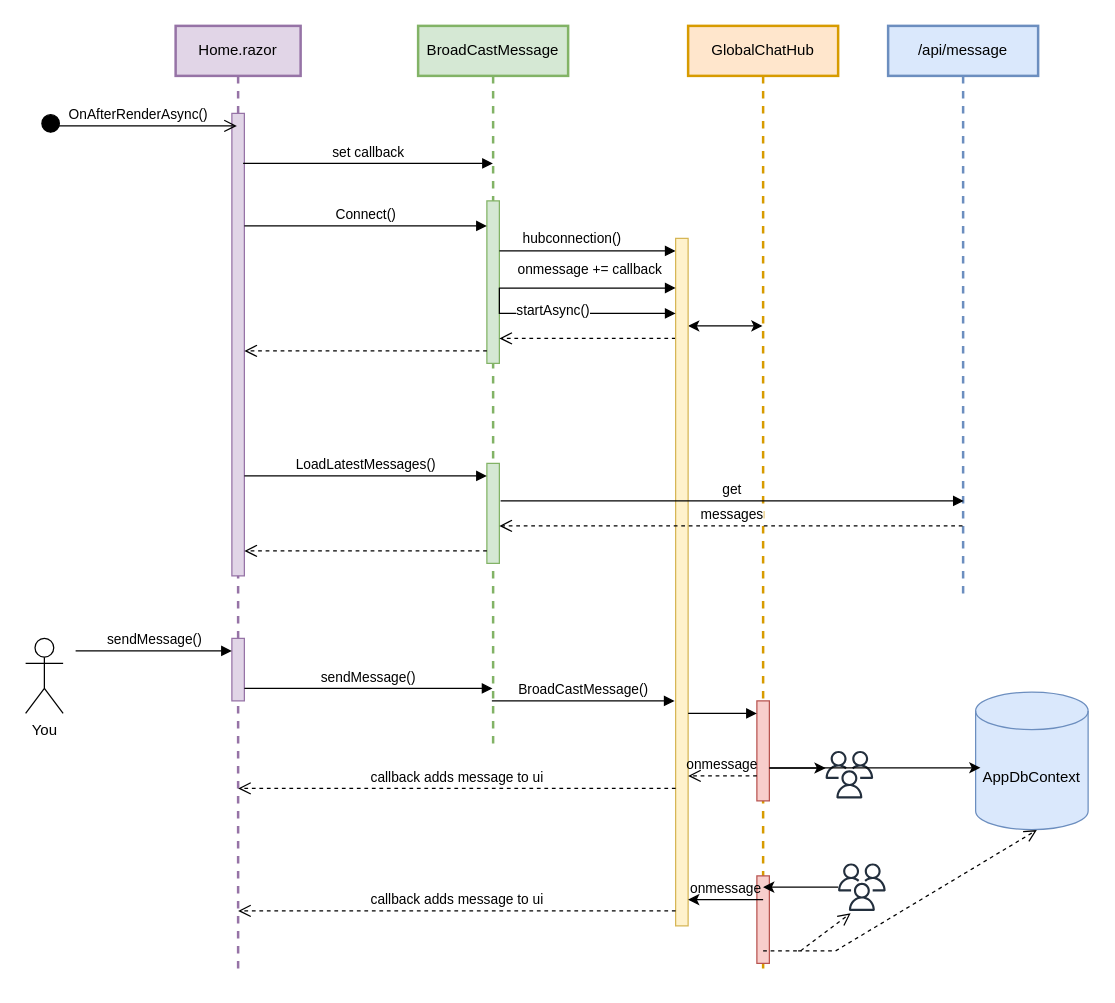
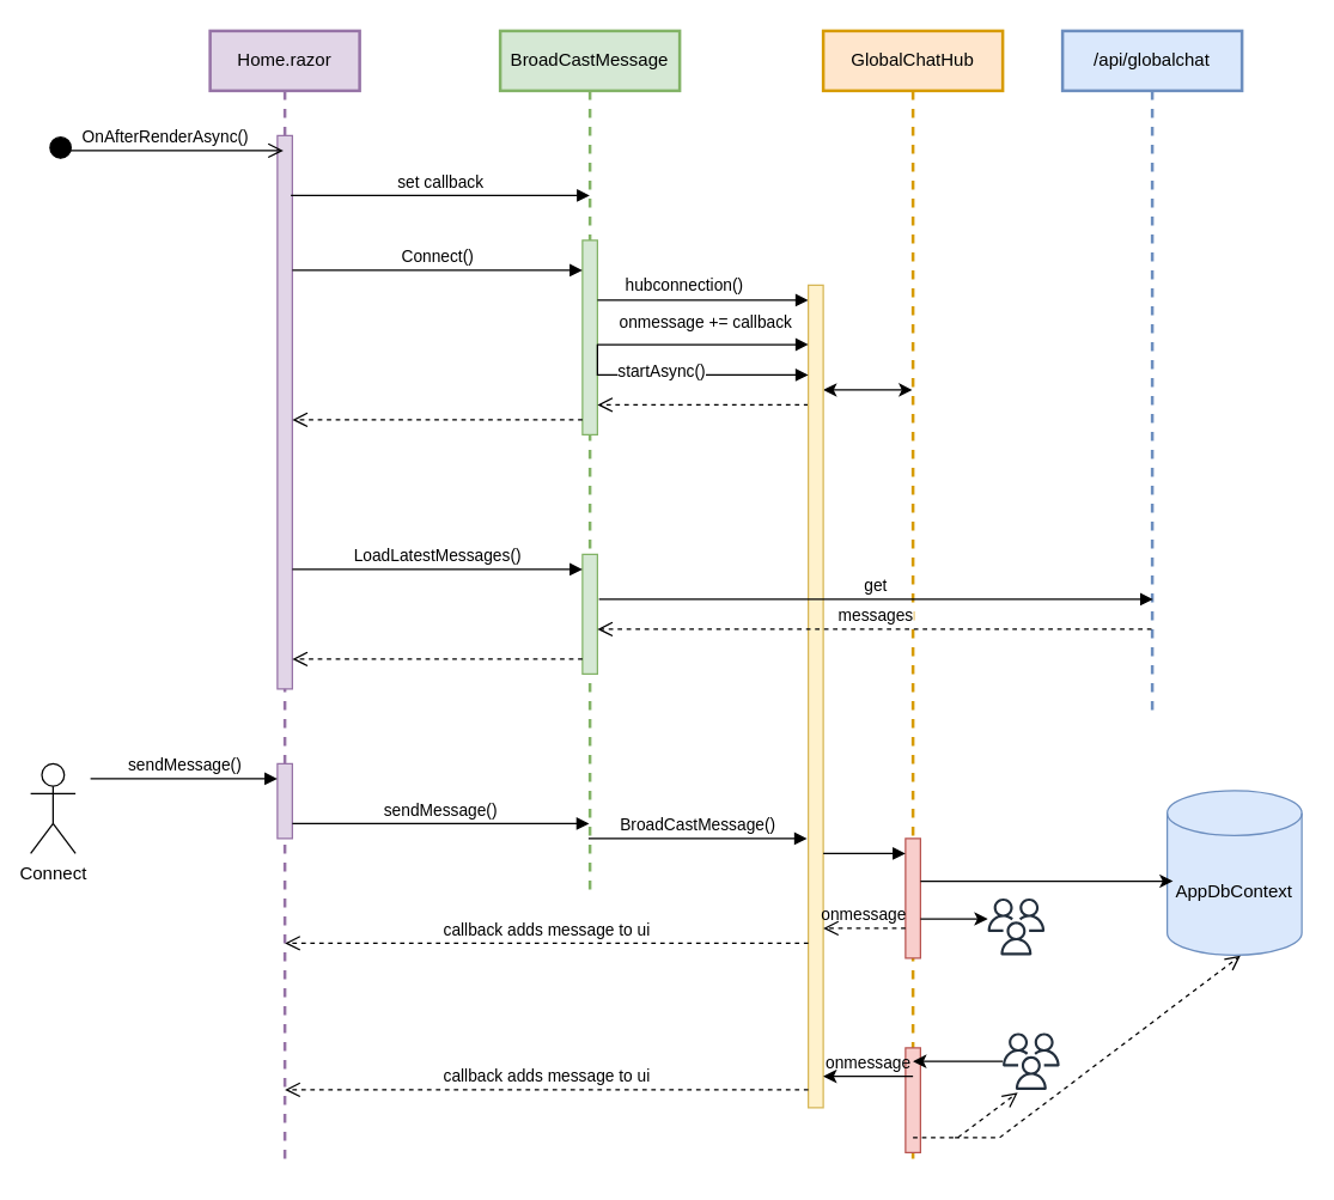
- <mxCell id="21" value="/api/message" style="shape=umlLifeline;perimeter=lifelinePerimeter;whiteSpace=wrap;html=1;container=1;dropTarget=0;collapsible=0;recursiveResize=0;outlineConnect=0;portConstraint=eastwest;newEdgeStyle={&quot;curved&quot;:0,&quot;rounded&quot;:0};fillColor=#dae8fc;strokeColor=#6c8ebf;strokeWidth=2;" vertex="1" parent="1"><mxGeometry x="710" y="20" width="120" height="460" as="geometry" /></mxCell>
+ <mxCell id="21" value="/api/globalchat" style="shape=umlLifeline;perimeter=lifelinePerimeter;whiteSpace=wrap;html=1;container=1;dropTarget=0;collapsible=0;recursiveResize=0;outlineConnect=0;portConstraint=eastwest;newEdgeStyle={&quot;curved&quot;:0,&quot;rounded&quot;:0};fillColor=#dae8fc;strokeColor=#6c8ebf;strokeWidth=2;" vertex="1" parent="1"><mxGeometry x="710" y="20" width="120" height="460" as="geometry" /></mxCell>
- <mxCell id="31" value="You" style="shape=umlActor;verticalLabelPosition=bottom;verticalAlign=top;html=1;outlineConnect=0;" vertex="1" parent="1"><mxGeometry x="20" y="510" width="30" height="60" as="geometry" /></mxCell>
+ <mxCell id="31" value="Connect" style="shape=umlActor;verticalLabelPosition=bottom;verticalAlign=top;html=1;outlineConnect=0;" vertex="1" parent="1"><mxGeometry x="20" y="510" width="30" height="60" as="geometry" /></mxCell>
- <mxCell id="22" value="AppDbContext" style="shape=cylinder3;whiteSpace=wrap;html=1;boundedLbl=1;backgroundOutline=1;size=15;fillColor=#dae8fc;strokeColor=#6c8ebf;" vertex="1" parent="1"><mxGeometry x="780" y="553" width="90" height="110" as="geometry" /></mxCell>
+ <mxCell id="22" value="AppDbContext" style="shape=cylinder3;whiteSpace=wrap;html=1;boundedLbl=1;backgroundOutline=1;size=15;fillColor=#dae8fc;strokeColor=#6c8ebf;" vertex="1" parent="1"><mxGeometry x="780" y="528" width="90" height="110" as="geometry" /></mxCell>
